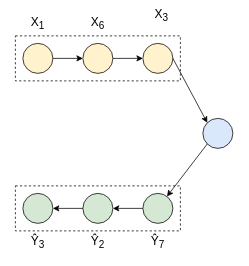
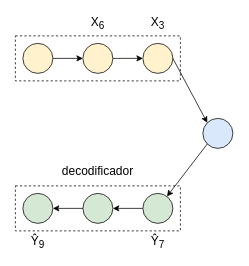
- <mxCell id="19" value="&lt;font style=&quot;font-size: 16px&quot;&gt;X&lt;sub&gt;3&lt;/sub&gt;&lt;/font&gt;" style="text;html=1;strokeColor=none;fillColor=none;align=center;verticalAlign=middle;whiteSpace=wrap;rounded=0;dashed=1;" vertex="1" parent="1"><mxGeometry x="195" y="10" width="40" height="20" as="geometry" /></mxCell>
+ <mxCell id="19" value="&lt;font style=&quot;font-size: 16px&quot;&gt;X&lt;sub&gt;3&lt;/sub&gt;&lt;/font&gt;" style="text;html=1;strokeColor=none;fillColor=none;align=center;verticalAlign=middle;whiteSpace=wrap;rounded=0;dashed=1;" vertex="1" parent="1"><mxGeometry x="190" y="20" width="40" height="20" as="geometry" /></mxCell>
- <mxCell id="17" value="&lt;font style=&quot;font-size: 16px&quot;&gt;X&lt;sub&gt;1&lt;/sub&gt;&lt;/font&gt;" style="text;html=1;strokeColor=none;fillColor=none;align=center;verticalAlign=middle;whiteSpace=wrap;rounded=0;dashed=1;" vertex="1" parent="1"><mxGeometry x="30" y="20" width="40" height="20" as="geometry" /></mxCell>
+ <mxCell id="23" value="&lt;font style=&quot;font-size: 16px&quot;&gt;decodificador&lt;/font&gt;" style="text;html=1;strokeColor=none;fillColor=none;align=center;verticalAlign=middle;whiteSpace=wrap;rounded=0;dashed=1;" vertex="1" parent="1"><mxGeometry x="70" y="217" width="120" height="20" as="geometry" /></mxCell>
- <mxCell id="22" value="&lt;font style=&quot;font-size: 16px&quot;&gt;Ŷ&lt;sub&gt;3&lt;/sub&gt;&lt;/font&gt;" style="text;html=1;strokeColor=none;fillColor=none;align=center;verticalAlign=middle;whiteSpace=wrap;rounded=0;dashed=1;" vertex="1" parent="1"><mxGeometry x="30" y="312" width="40" height="20" as="geometry" /></mxCell>
+ <mxCell id="22" value="&lt;font style=&quot;font-size: 16px&quot;&gt;Ŷ&lt;sub&gt;9&lt;/sub&gt;&lt;/font&gt;" style="text;html=1;strokeColor=none;fillColor=none;align=center;verticalAlign=middle;whiteSpace=wrap;rounded=0;dashed=1;" vertex="1" parent="1"><mxGeometry x="30" y="312" width="40" height="20" as="geometry" /></mxCell>
- <mxCell id="21" value="&lt;font style=&quot;font-size: 16px&quot;&gt;Ŷ&lt;sub&gt;2&lt;/sub&gt;&lt;/font&gt;" style="text;html=1;strokeColor=none;fillColor=none;align=center;verticalAlign=middle;whiteSpace=wrap;rounded=0;dashed=1;" vertex="1" parent="1"><mxGeometry x="110" y="312" width="40" height="20" as="geometry" /></mxCell>
